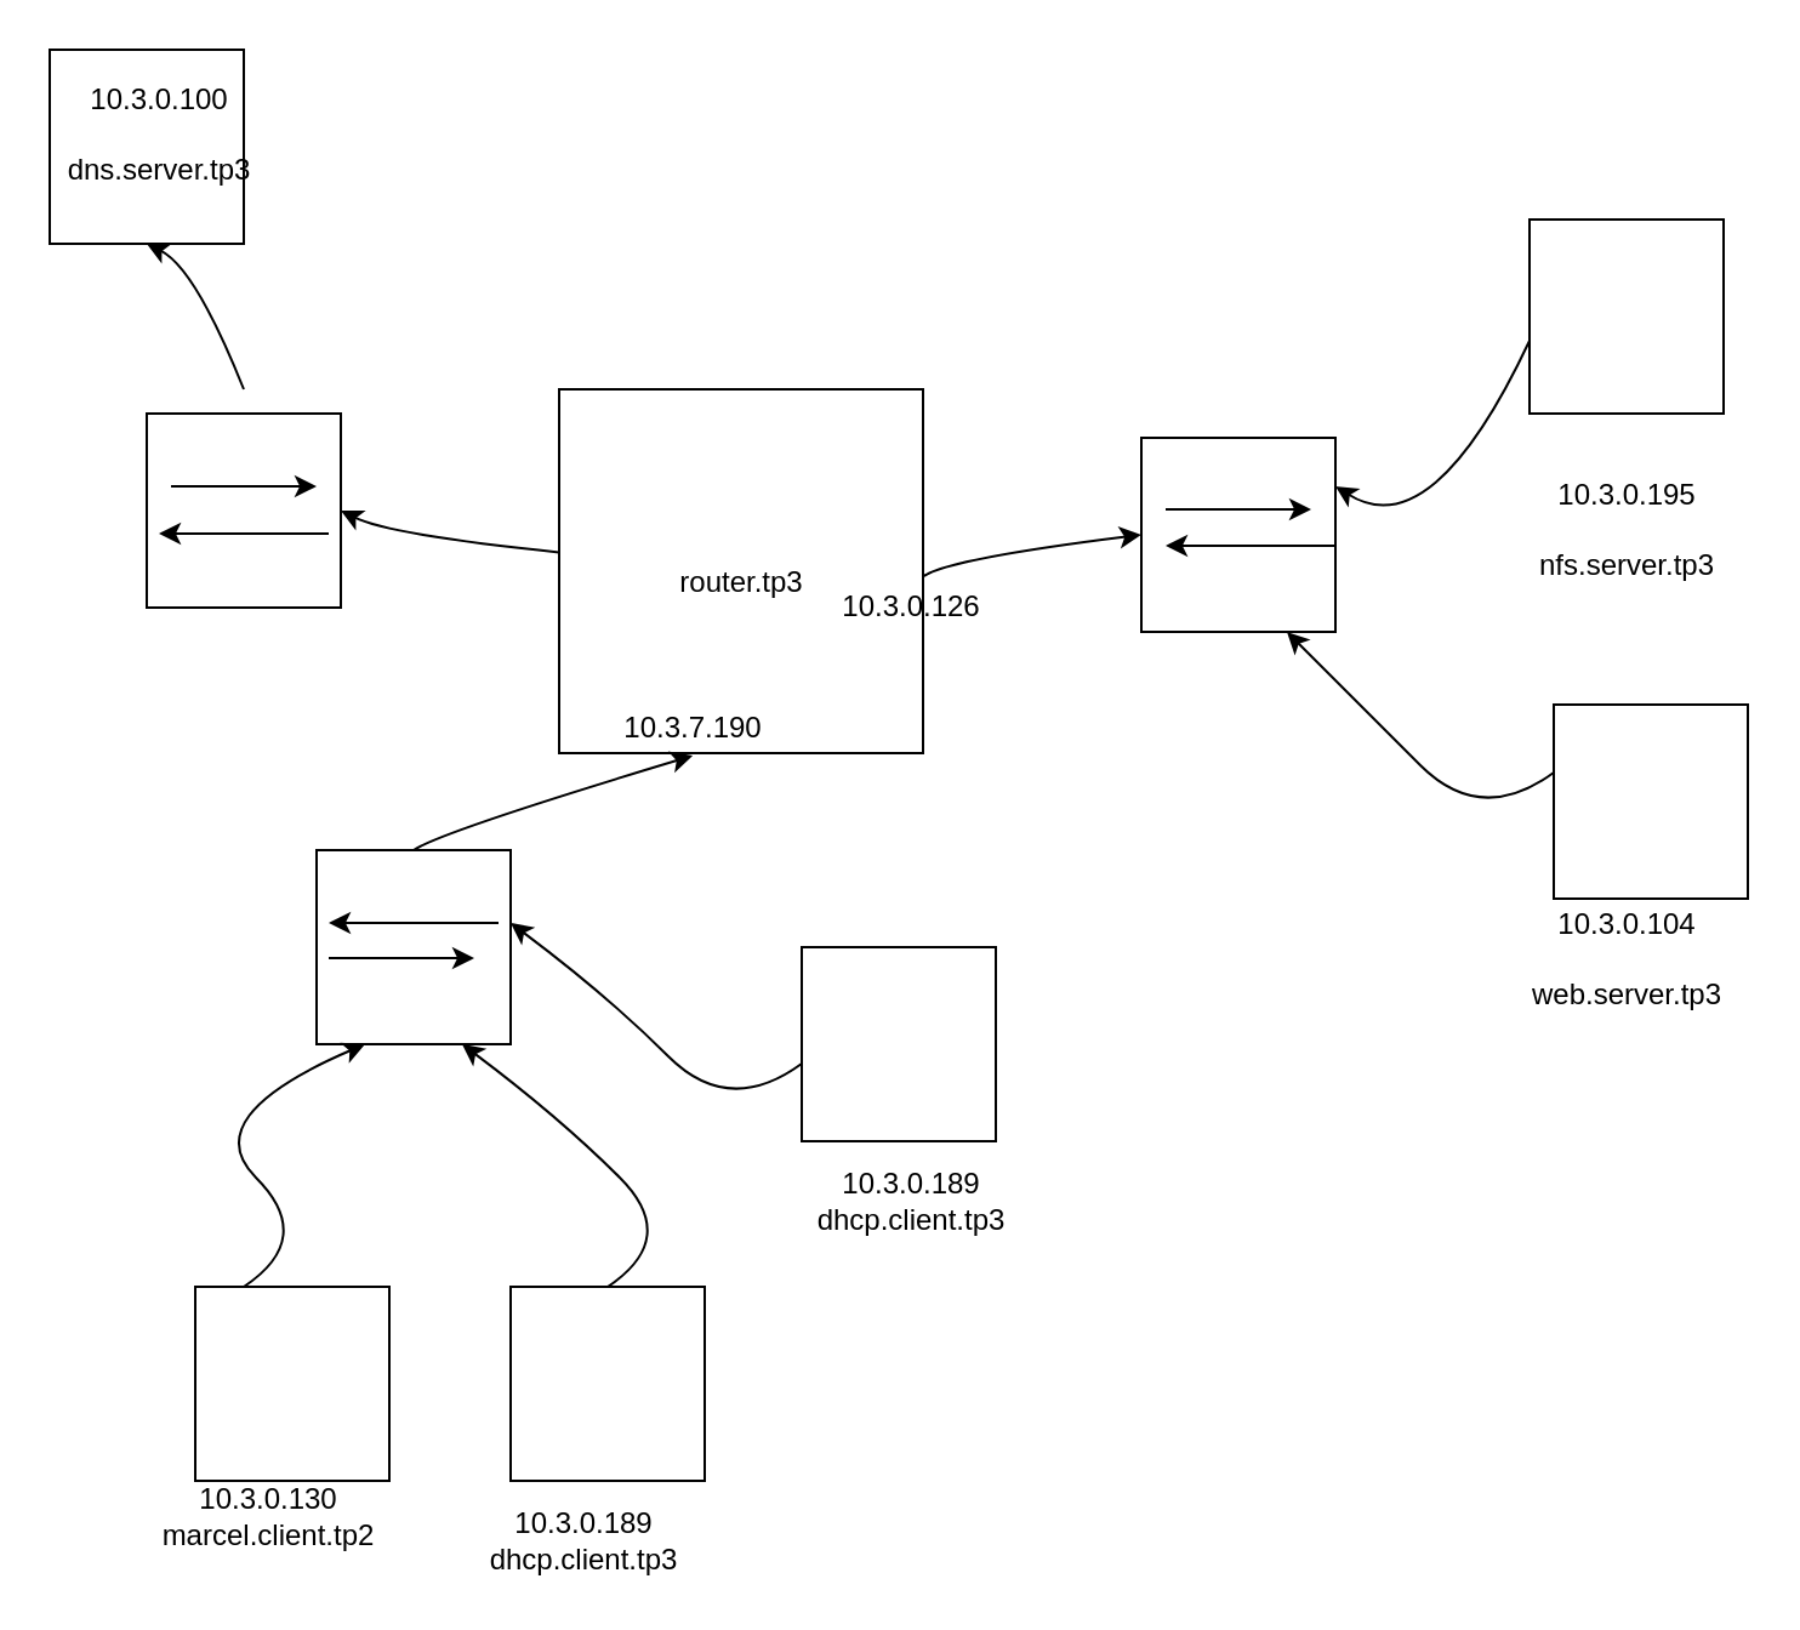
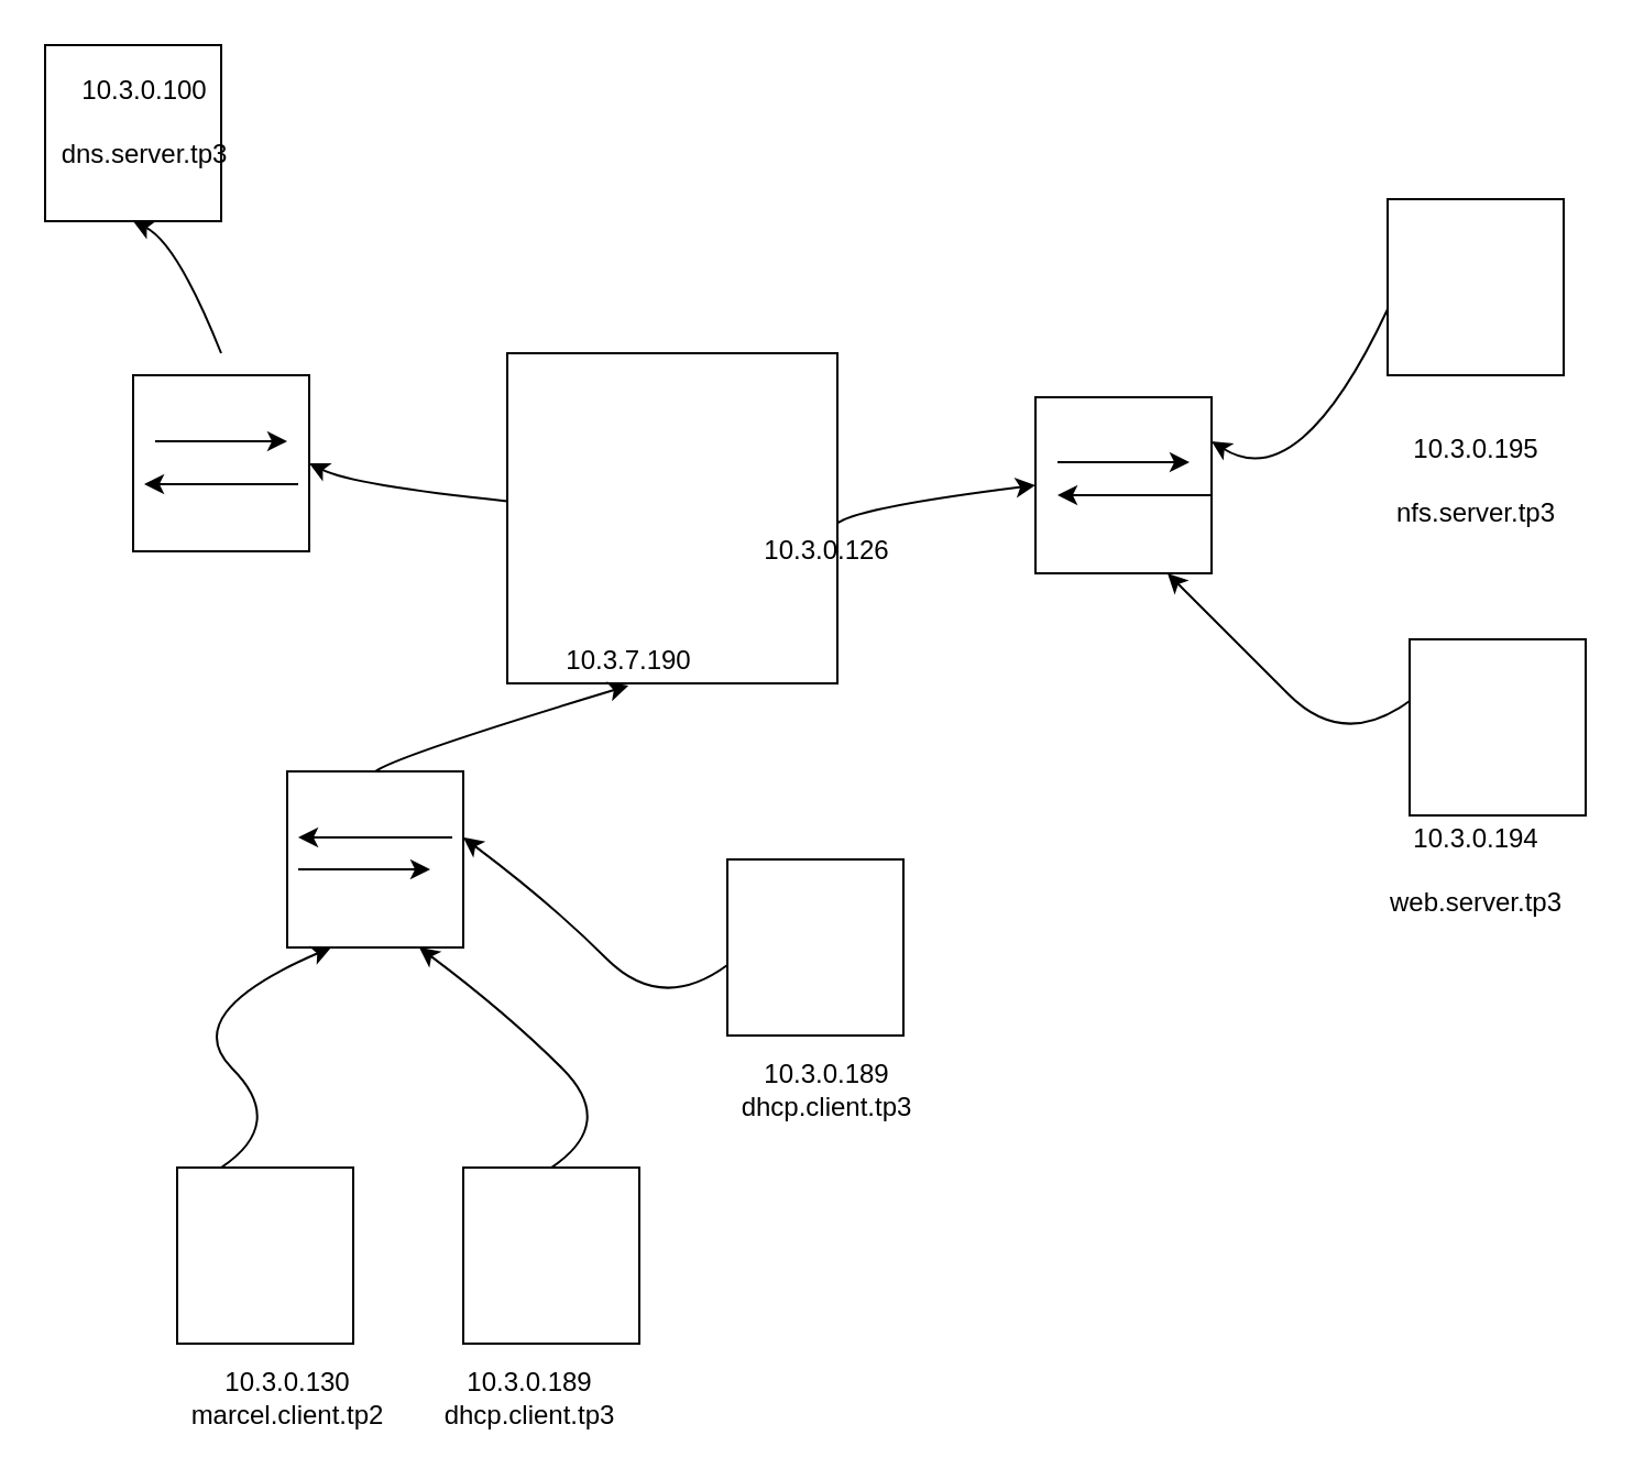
- <mxCell id="24" value="&lt;br&gt;&lt;br&gt;router.tp3" style="text;html=1;align=center;verticalAlign=middle;resizable=0;points=[];autosize=1;strokeColor=none;fillColor=none;" vertex="1" parent="1"><mxGeometry x="270" y="200" width="70" height="50" as="geometry" /></mxCell>
- <mxCell id="27" value="10.3.0.104&lt;br&gt;&lt;br&gt;web.server.tp3&lt;br&gt;" style="text;html=1;align=center;verticalAlign=middle;resizable=0;points=[];autosize=1;strokeColor=none;fillColor=none;" vertex="1" parent="1"><mxGeometry x="625" y="370" width="90" height="50" as="geometry" /></mxCell>
+ <mxCell id="27" value="10.3.0.194&lt;br&gt;&lt;br&gt;web.server.tp3&lt;br&gt;" style="text;html=1;align=center;verticalAlign=middle;resizable=0;points=[];autosize=1;strokeColor=none;fillColor=none;" vertex="1" parent="1"><mxGeometry x="625" y="370" width="90" height="50" as="geometry" /></mxCell>
- <mxCell id="21" value="10.3.0.130&lt;br&gt;marcel.client.tp2" style="text;html=1;align=center;verticalAlign=middle;resizable=0;points=[];autosize=1;strokeColor=none;fillColor=none;" parent="1" vertex="1"><mxGeometry x="60" y="610" width="100" height="30" as="geometry" /></mxCell>
+ <mxCell id="21" value="10.3.0.130&lt;br&gt;marcel.client.tp2" style="text;html=1;align=center;verticalAlign=middle;resizable=0;points=[];autosize=1;strokeColor=none;fillColor=none;" parent="1" vertex="1"><mxGeometry x="80" y="620" width="100" height="30" as="geometry" /></mxCell>
